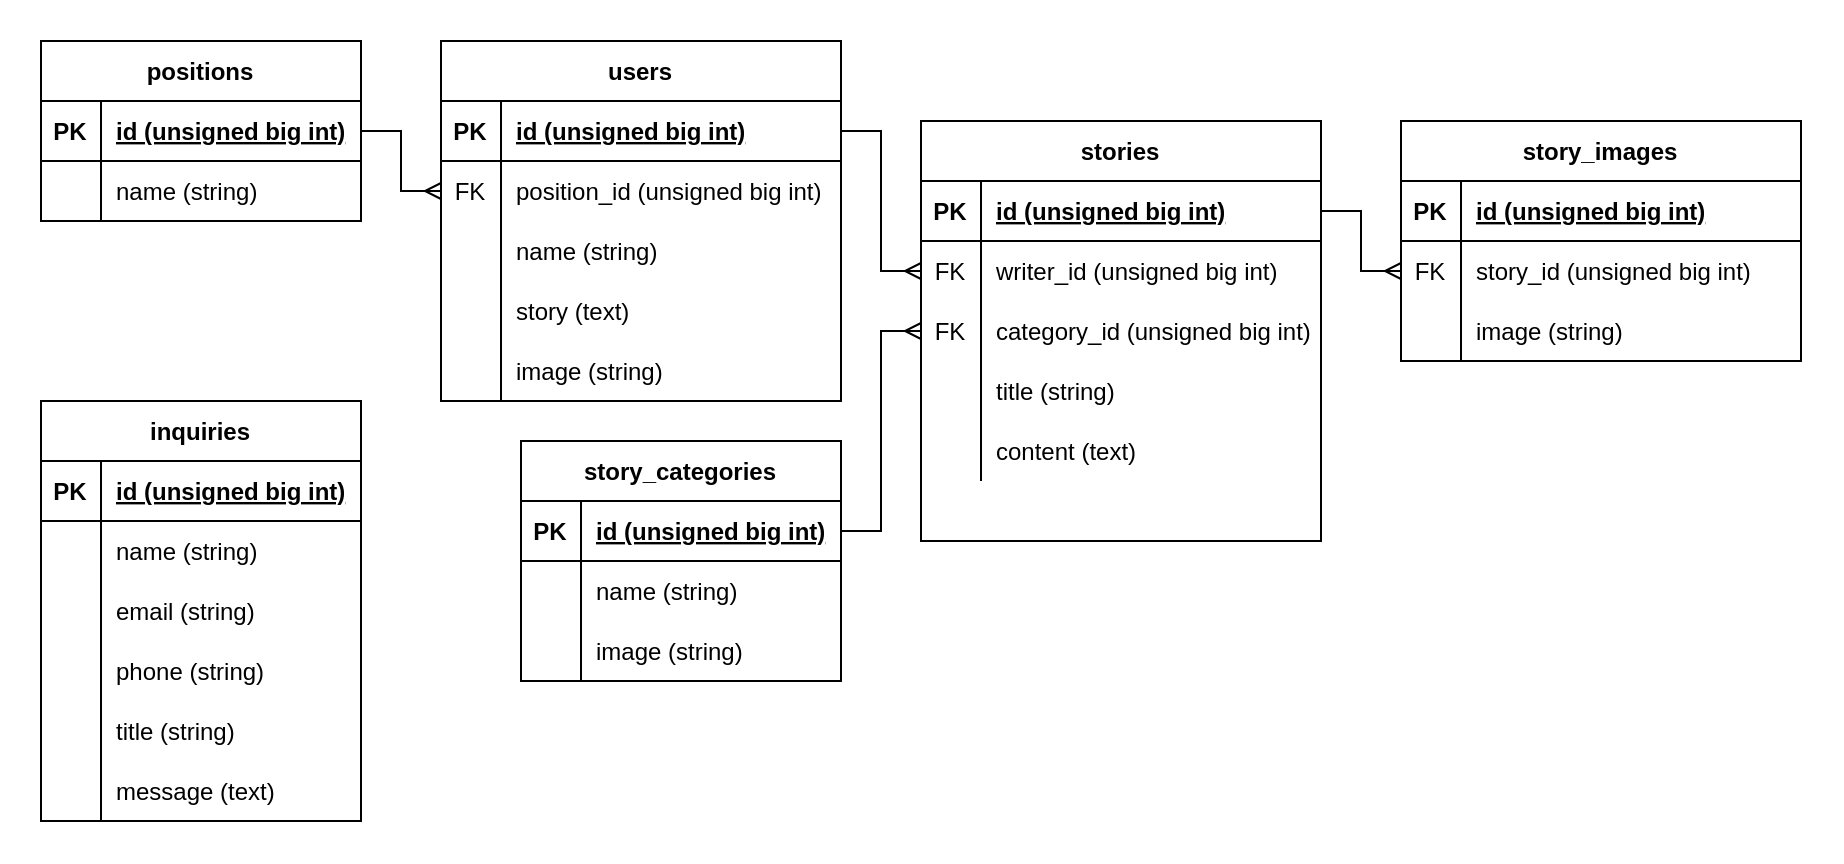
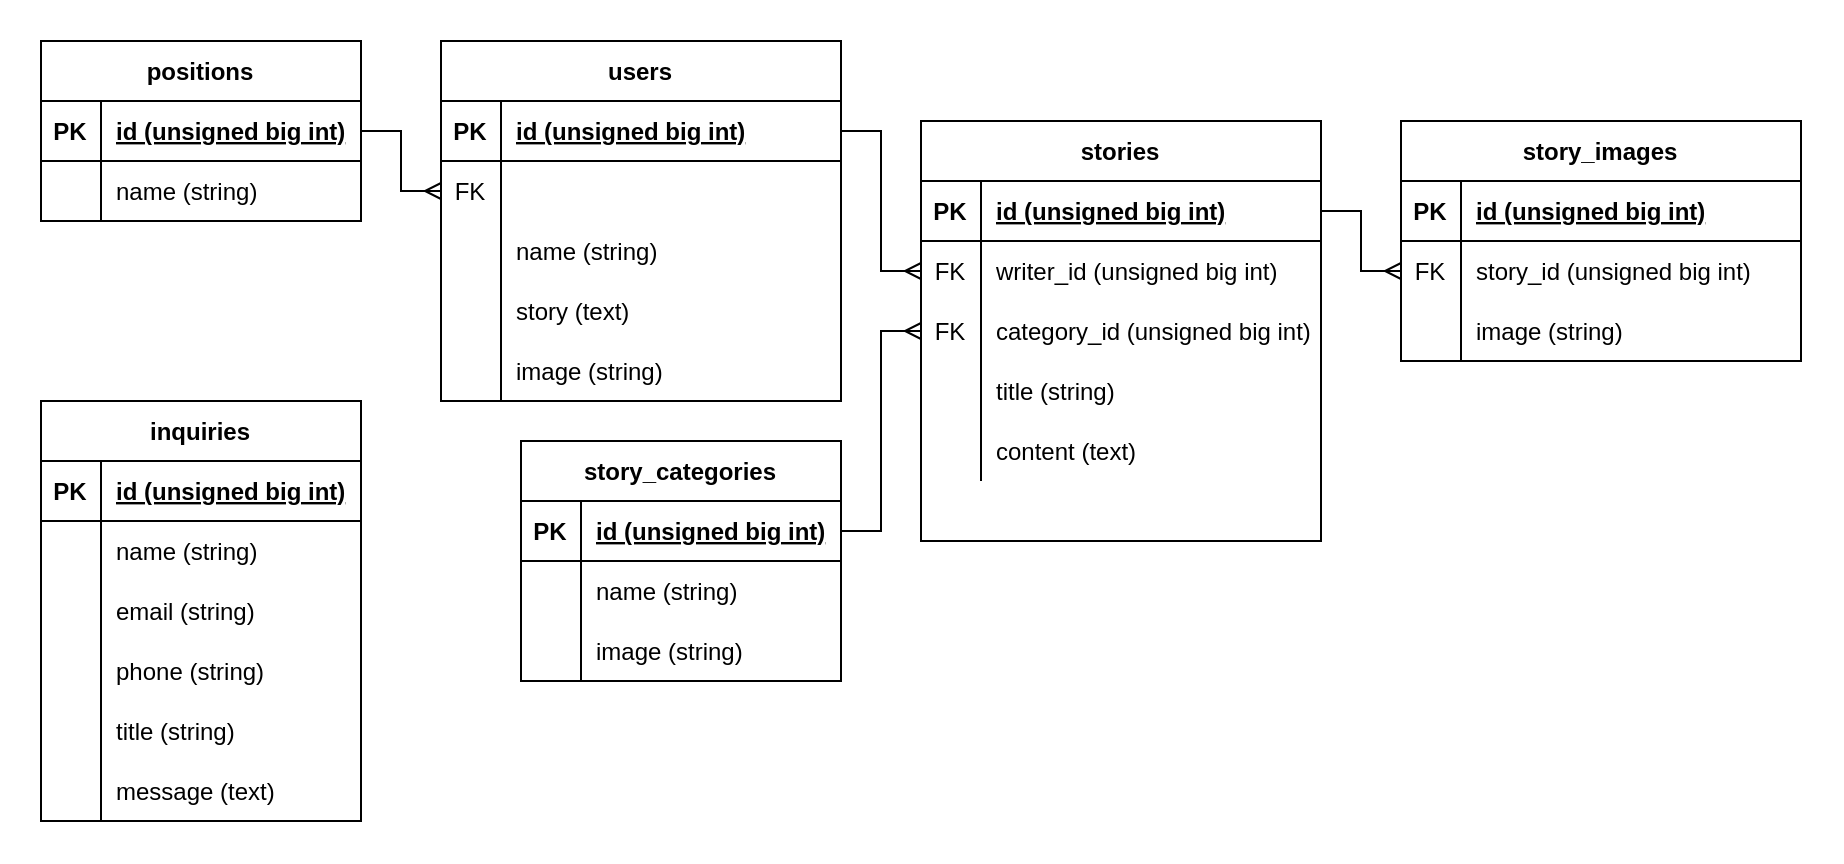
- <mxCell id="16" value="position_id (unsigned big int)" style="shape=partialRectangle;connectable=0;fillColor=none;top=0;left=0;bottom=0;right=0;align=left;spacingLeft=6;overflow=hidden;" parent="14" vertex="1"><mxGeometry x="30" width="170" height="30" as="geometry" /></mxCell>
